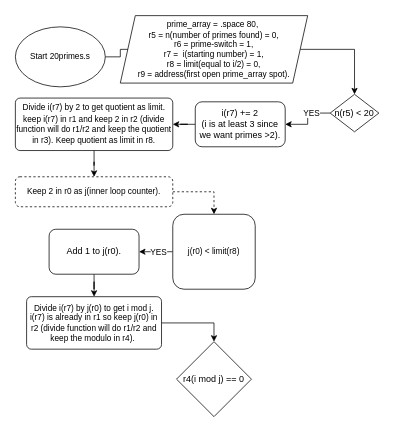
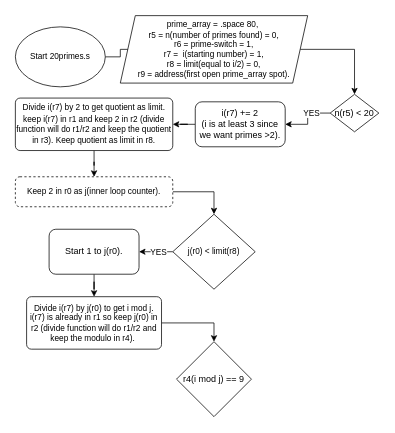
- <mxCell id="12" style="edgeStyle=orthogonalEdgeStyle;rounded=0;orthogonalLoop=1;jettySize=auto;html=1;entryX=0.5;entryY=0;entryDx=0;entryDy=0;exitX=1;exitY=0.5;exitDx=0;exitDy=0;dashed=1;" edge="1" parent="1" source="13" target="16"><mxGeometry relative="1" as="geometry"><mxPoint x="310" y="255" as="targetPoint" /></mxGeometry></mxCell>
+ <mxCell id="12" style="edgeStyle=orthogonalEdgeStyle;rounded=0;orthogonalLoop=1;jettySize=auto;html=1;entryX=0.5;entryY=0;entryDx=0;entryDy=0;exitX=1;exitY=0.5;exitDx=0;exitDy=0;" edge="1" parent="1" source="13" target="16"><mxGeometry relative="1" as="geometry"><mxPoint x="310" y="255" as="targetPoint" /></mxGeometry></mxCell>
- <mxCell id="18" value="Add 1 to j(r0)." style="rounded=1;whiteSpace=wrap;html=1;" vertex="1" parent="1"><mxGeometry x="65" y="305" width="120" height="60" as="geometry" /></mxCell>
+ <mxCell id="18" value="Start 1 to j(r0)." style="rounded=1;whiteSpace=wrap;html=1;" vertex="1" parent="1"><mxGeometry x="65" y="305" width="120" height="60" as="geometry" /></mxCell>
- <mxCell id="16" value="&lt;font style=&quot;font-size: 11px;&quot;&gt;j(r0) &amp;lt; limit(r8)&lt;/font&gt;" style="whiteSpace=wrap;html=1;rounded=1;" vertex="1" parent="1"><mxGeometry x="230" y="285" width="110" height="100" as="geometry" /></mxCell>
+ <mxCell id="16" value="&lt;font style=&quot;font-size: 11px;&quot;&gt;j(r0) &amp;lt; limit(r8)&lt;/font&gt;" style="rhombus;whiteSpace=wrap;html=1;" vertex="1" parent="1"><mxGeometry x="230" y="285" width="110" height="100" as="geometry" /></mxCell>
- <mxCell id="21" value="r4(i mod j) == 0" style="rhombus;whiteSpace=wrap;html=1;" vertex="1" parent="1"><mxGeometry x="235" y="455" width="100" height="100" as="geometry" /></mxCell>
+ <mxCell id="21" value="r4(i mod j) == 9" style="rhombus;whiteSpace=wrap;html=1;" vertex="1" parent="1"><mxGeometry x="235" y="455" width="100" height="100" as="geometry" /></mxCell>
